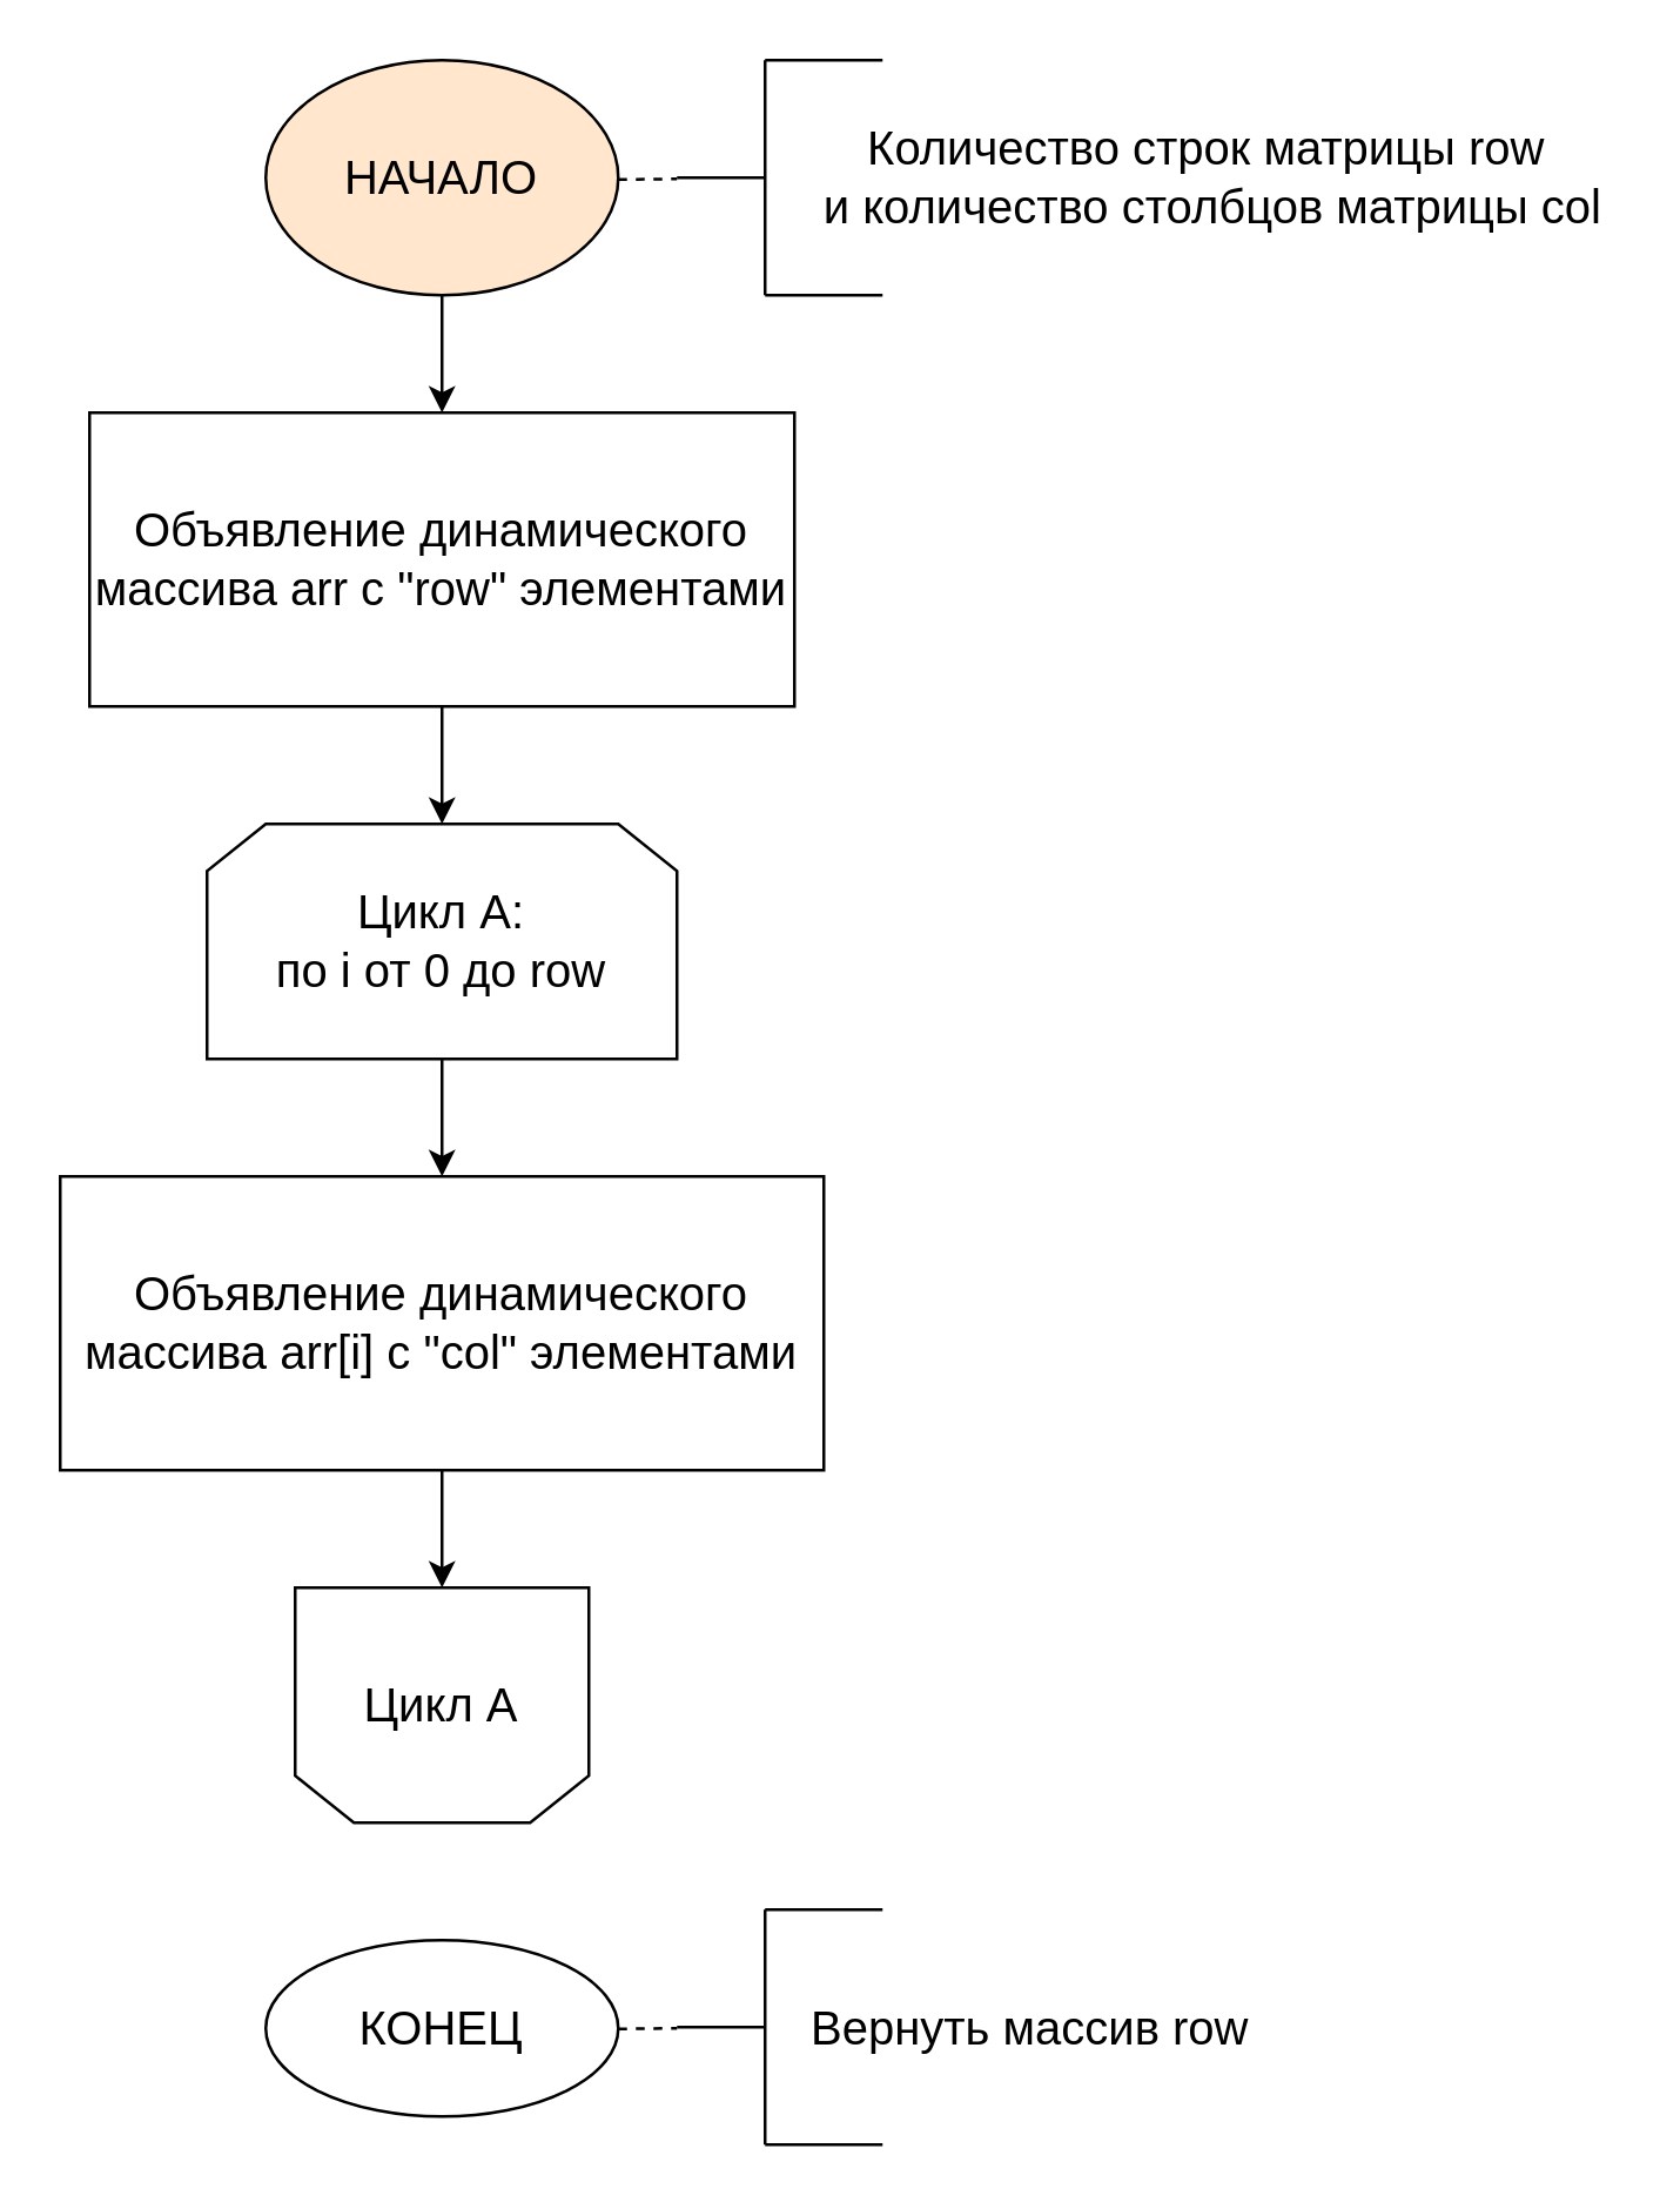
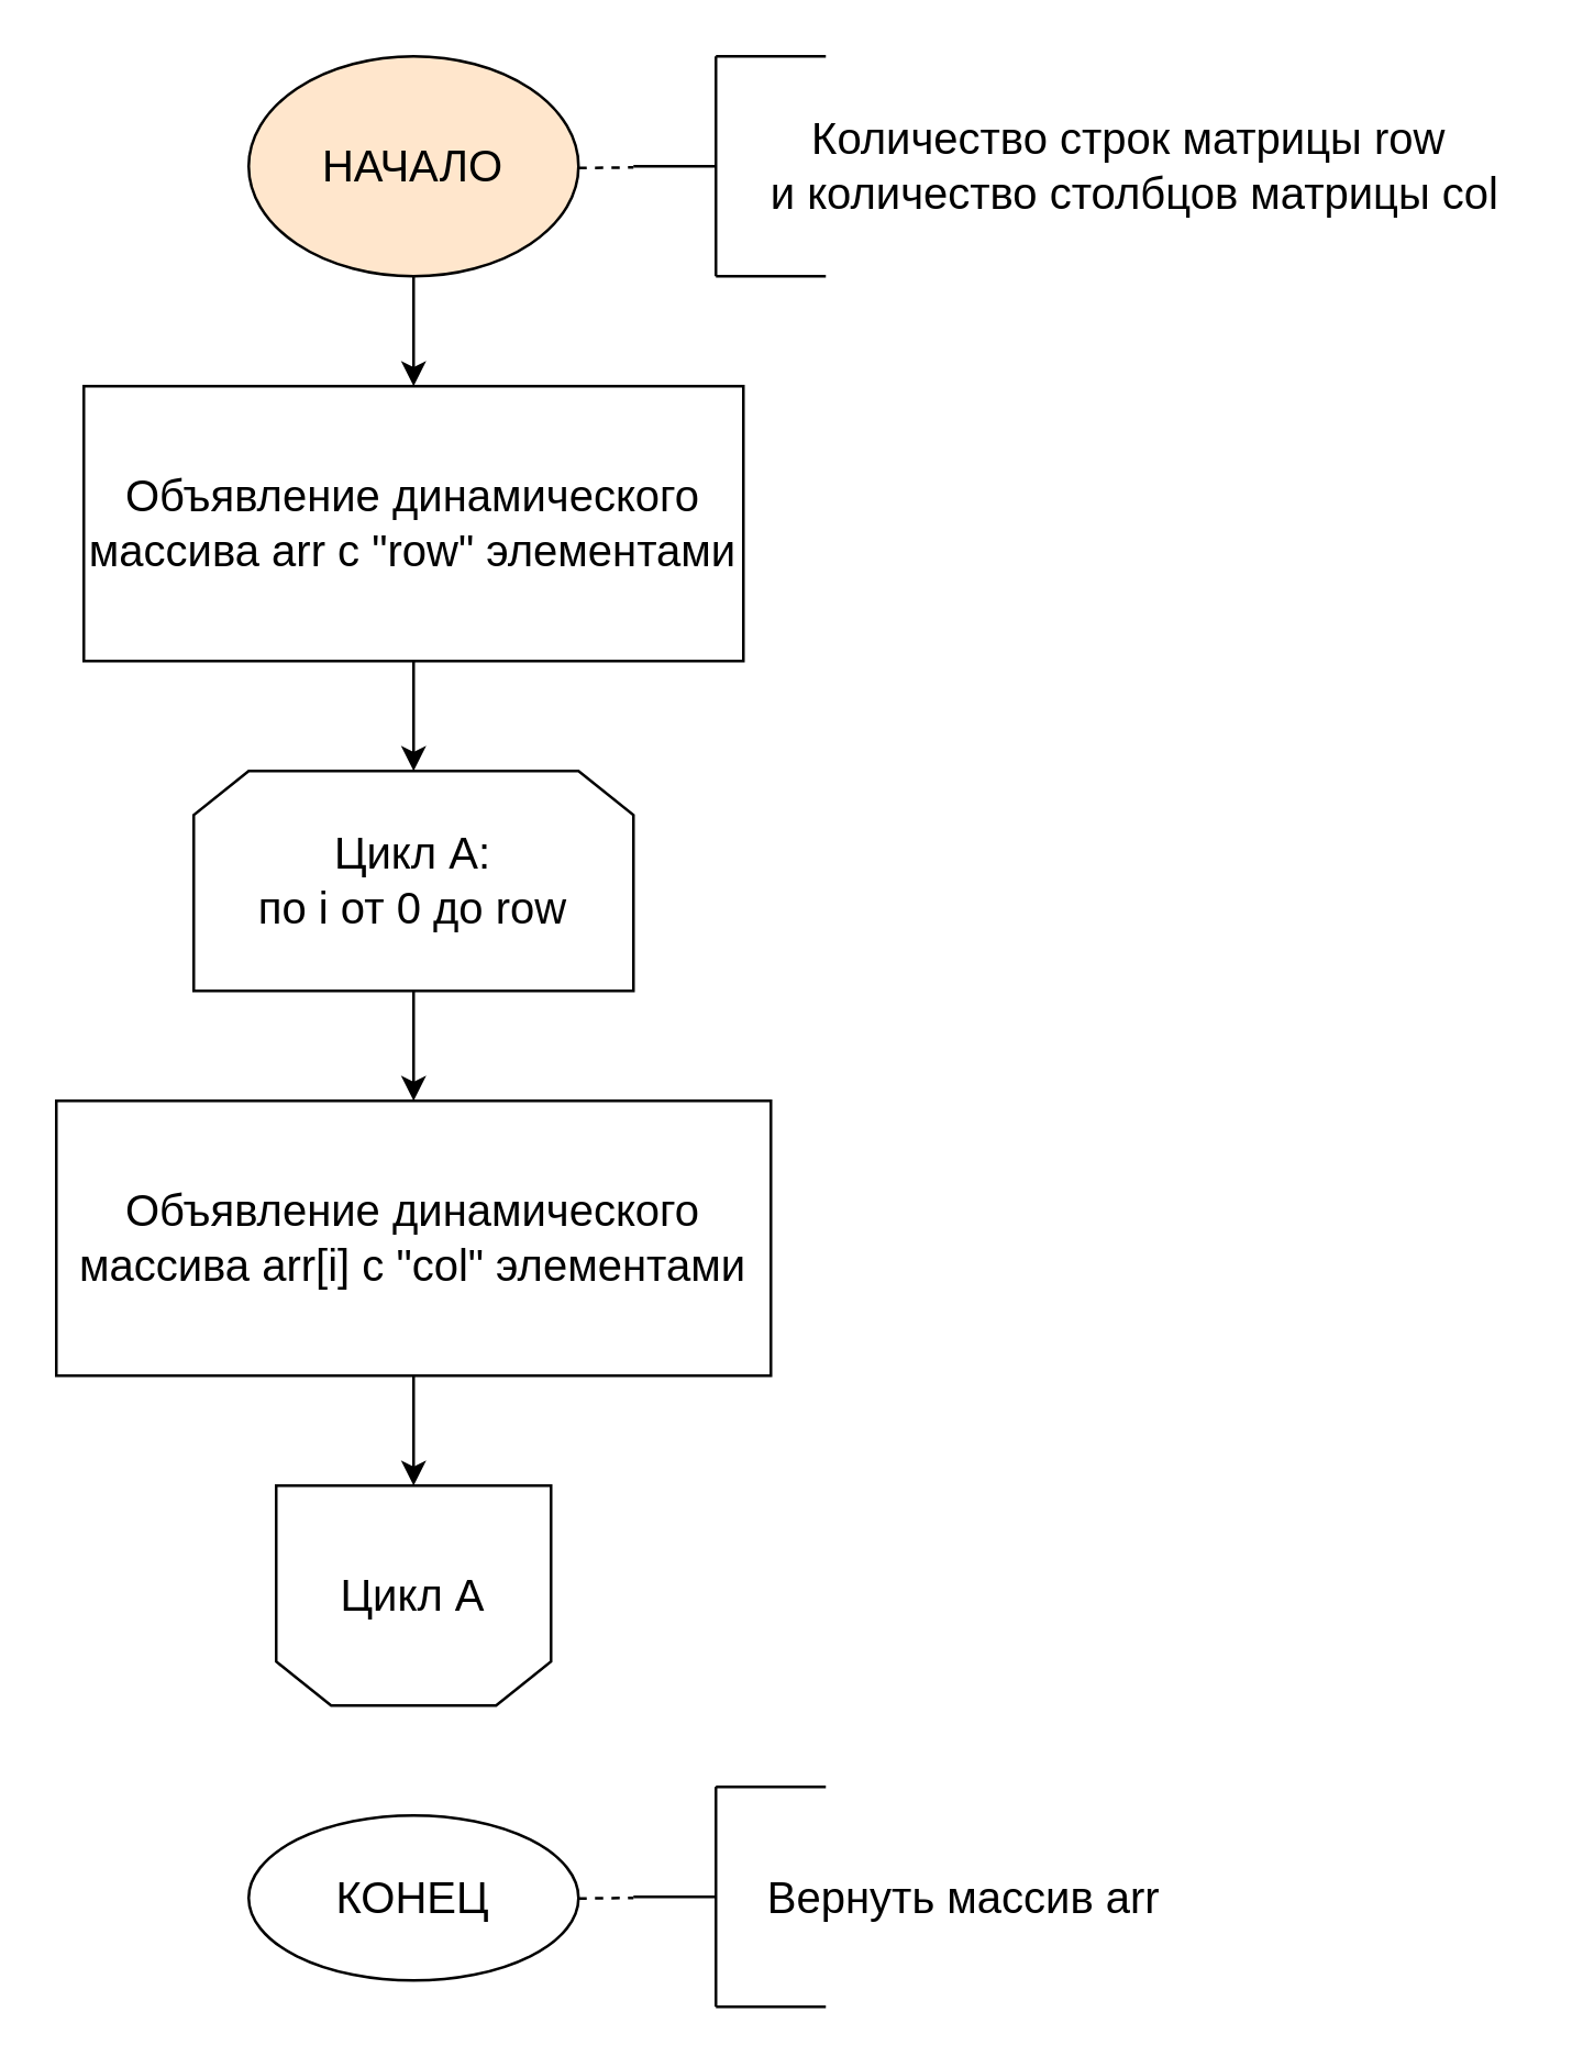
- <mxCell id="18" value="Вернуть массив row" style="text;html=1;align=center;verticalAlign=middle;resizable=0;points=[];autosize=1;strokeColor=none;fillColor=none;fontSize=16;" vertex="1" parent="1"><mxGeometry x="270" y="680" width="160" height="20" as="geometry" /></mxCell>
+ <mxCell id="18" value="Вернуть массив arr" style="text;html=1;align=center;verticalAlign=middle;resizable=0;points=[];autosize=1;strokeColor=none;fillColor=none;fontSize=16;" vertex="1" parent="1"><mxGeometry x="270" y="680" width="160" height="20" as="geometry" /></mxCell>
